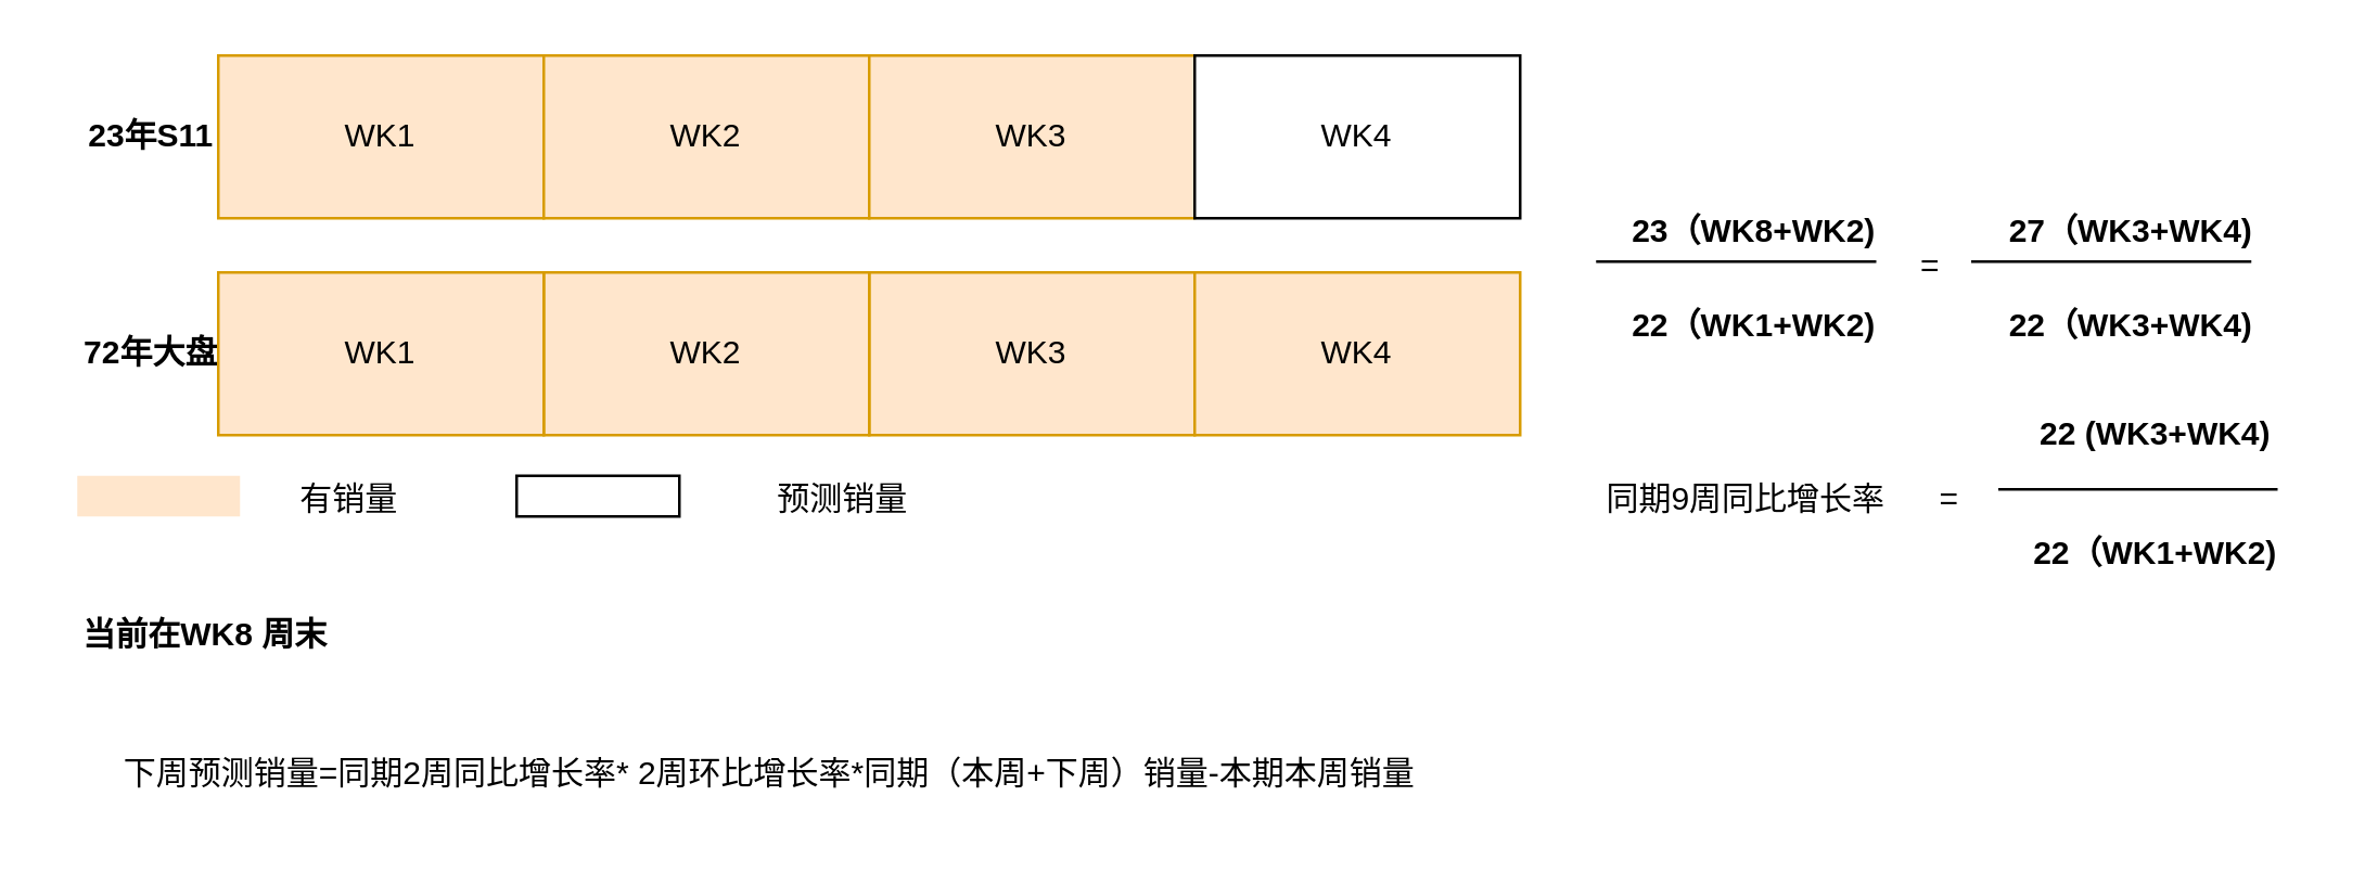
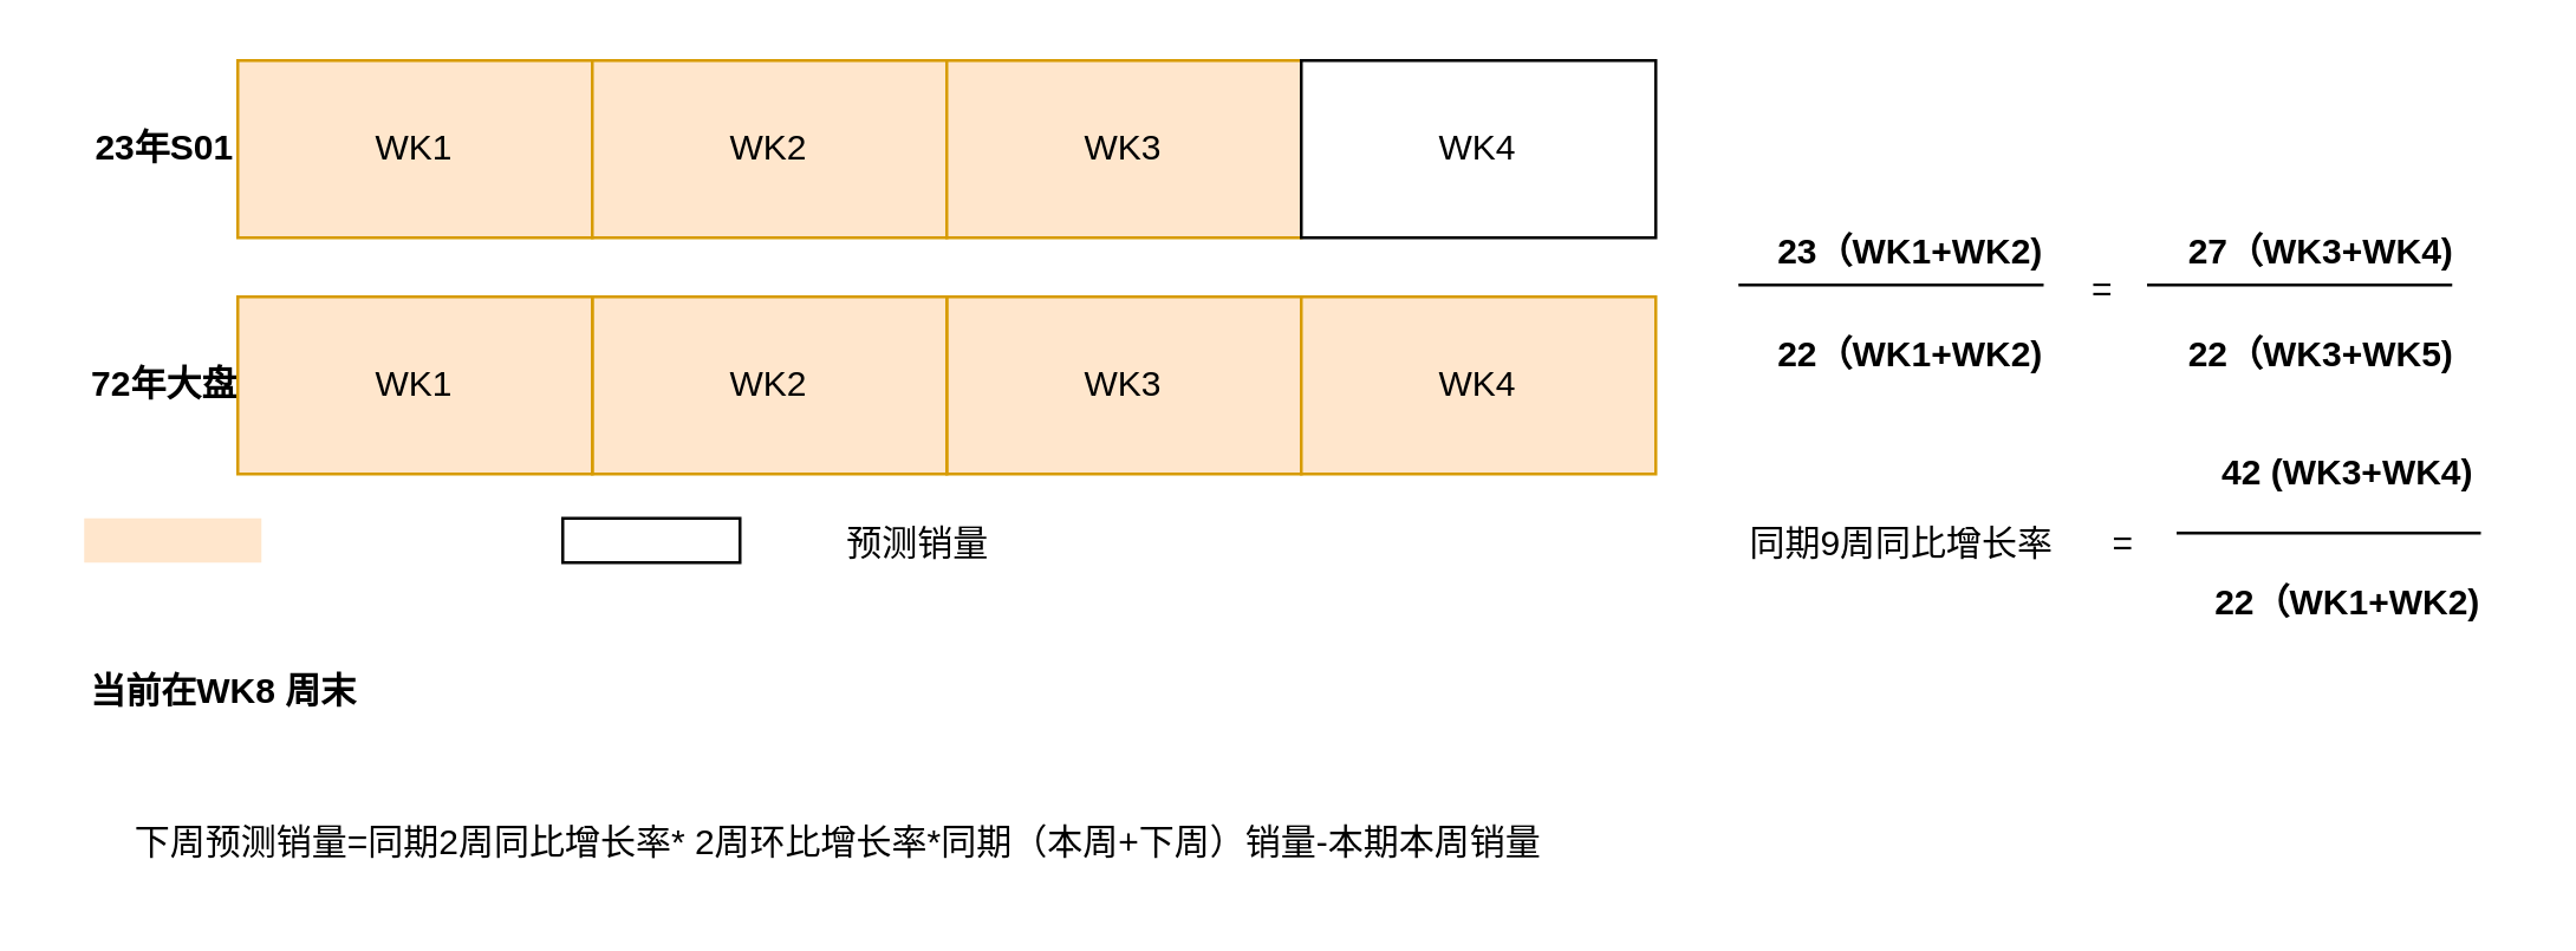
- <mxCell id="2" value="23年S11" style="text;html=1;align=center;verticalAlign=middle;resizable=0;points=[];autosize=1;strokeColor=none;fillColor=none;fontStyle=1" vertex="1" parent="1"><mxGeometry x="20" y="35" width="70" height="30" as="geometry" /></mxCell>
+ <mxCell id="2" value="23年S01" style="text;html=1;align=center;verticalAlign=middle;resizable=0;points=[];autosize=1;strokeColor=none;fillColor=none;fontStyle=1" vertex="1" parent="1"><mxGeometry x="20" y="35" width="70" height="30" as="geometry" /></mxCell>
- <mxCell id="13" value="23（WK8+WK2)" style="text;html=1;align=center;verticalAlign=middle;resizable=0;points=[];autosize=1;strokeColor=none;fillColor=none;fontStyle=1" vertex="1" parent="1"><mxGeometry x="591.3" y="70" width="110" height="30" as="geometry" /></mxCell>
+ <mxCell id="13" value="23（WK1+WK2)" style="text;html=1;align=center;verticalAlign=middle;resizable=0;points=[];autosize=1;strokeColor=none;fillColor=none;fontStyle=1" vertex="1" parent="1"><mxGeometry x="591.3" y="70" width="110" height="30" as="geometry" /></mxCell>
- <mxCell id="19" value="22（WK3+WK4)" style="text;html=1;align=center;verticalAlign=middle;resizable=0;points=[];autosize=1;strokeColor=none;fillColor=none;fontStyle=1" vertex="1" parent="1"><mxGeometry x="729.6" y="105" width="110" height="30" as="geometry" /></mxCell>
+ <mxCell id="19" value="22（WK3+WK5)" style="text;html=1;align=center;verticalAlign=middle;resizable=0;points=[];autosize=1;strokeColor=none;fillColor=none;fontStyle=1" vertex="1" parent="1"><mxGeometry x="729.6" y="105" width="110" height="30" as="geometry" /></mxCell>
- <mxCell id="20" value="22 (WK3+WK4)" style="text;html=1;align=center;verticalAlign=middle;resizable=0;points=[];autosize=1;strokeColor=none;fillColor=none;fontStyle=1" vertex="1" parent="1"><mxGeometry x="739.3" y="145" width="110" height="30" as="geometry" /></mxCell>
+ <mxCell id="20" value="42 (WK3+WK4)" style="text;html=1;align=center;verticalAlign=middle;resizable=0;points=[];autosize=1;strokeColor=none;fillColor=none;fontStyle=1" vertex="1" parent="1"><mxGeometry x="739.3" y="145" width="110" height="30" as="geometry" /></mxCell>
- <mxCell id="27" value="有销量" style="text;html=1;align=center;verticalAlign=middle;resizable=0;points=[];autosize=1;strokeColor=none;fillColor=none;" vertex="1" parent="1"><mxGeometry x="98" y="169" width="60" height="30" as="geometry" /></mxCell>
